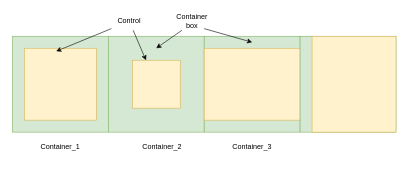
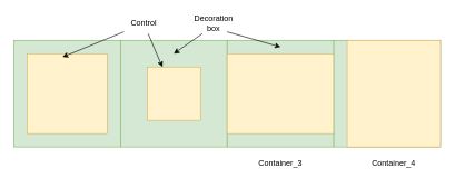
- <mxCell id="16" value="Container box" style="text;html=1;strokeColor=none;fillColor=none;align=center;verticalAlign=middle;whiteSpace=wrap;rounded=0;" vertex="1" parent="1"><mxGeometry x="290" width="60" height="30" as="geometry" y="20" /></mxCell>
+ <mxCell id="16" value="Decoration box" style="text;html=1;strokeColor=none;fillColor=none;align=center;verticalAlign=middle;whiteSpace=wrap;rounded=0;" vertex="1" parent="1"><mxGeometry x="290" width="60" height="30" as="geometry" y="20" /></mxCell>
- <mxCell id="4" value="Container_1" style="text;html=1;strokeColor=none;fillColor=none;align=center;verticalAlign=middle;whiteSpace=wrap;rounded=0;" vertex="1" parent="1"><mxGeometry x="70" y="230" width="60" height="30" as="geometry" /></mxCell>
- <mxCell id="7" value="Container_2" style="text;html=1;strokeColor=none;fillColor=none;align=center;verticalAlign=middle;whiteSpace=wrap;rounded=0;" vertex="1" parent="1"><mxGeometry x="240" y="230" width="60" height="30" as="geometry" /></mxCell>
+ <mxCell id="13" value="Container_4" style="text;html=1;strokeColor=none;fillColor=none;align=center;verticalAlign=middle;whiteSpace=wrap;rounded=0;" vertex="1" parent="1"><mxGeometry x="560" y="230" width="60" height="30" as="geometry" /></mxCell>
